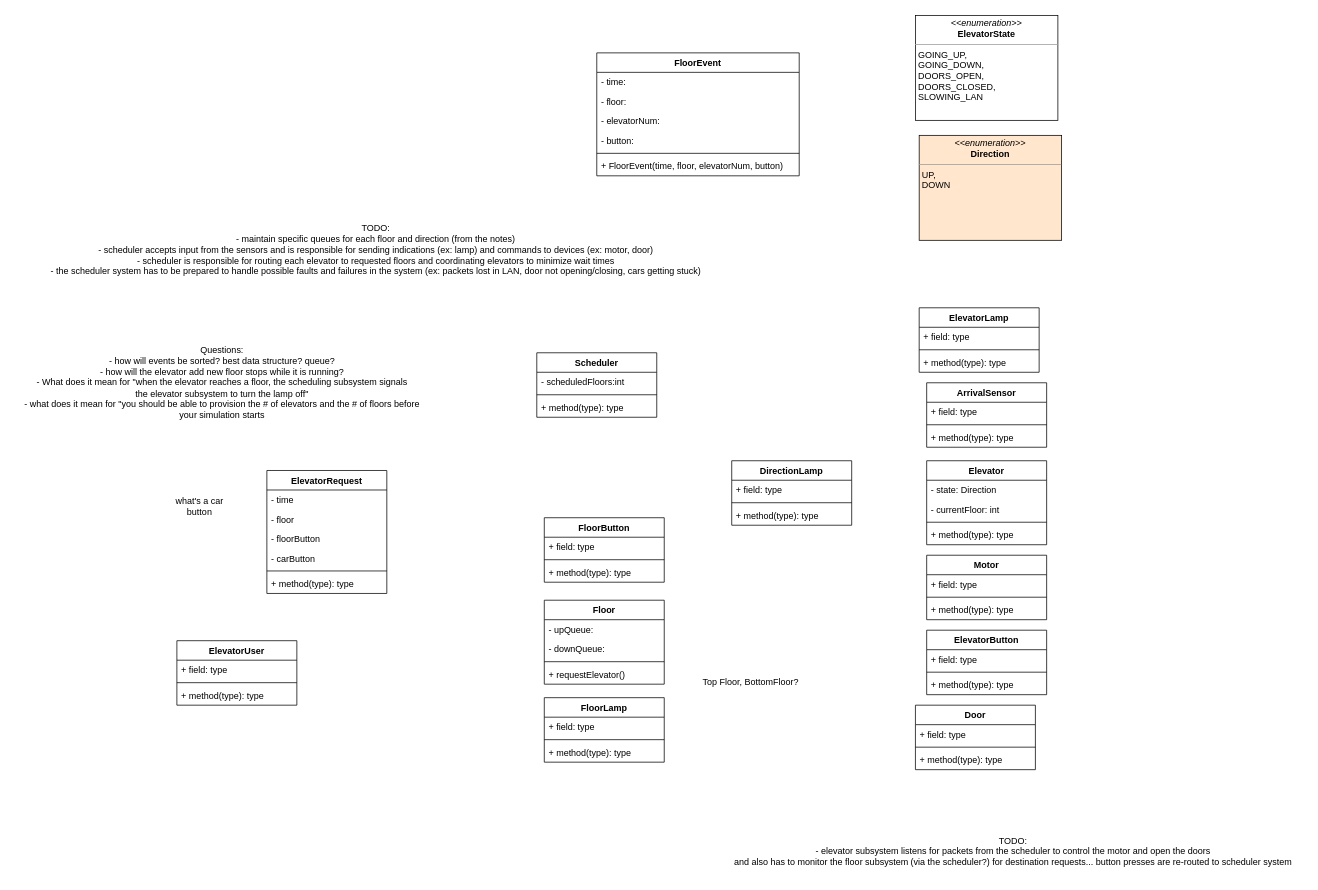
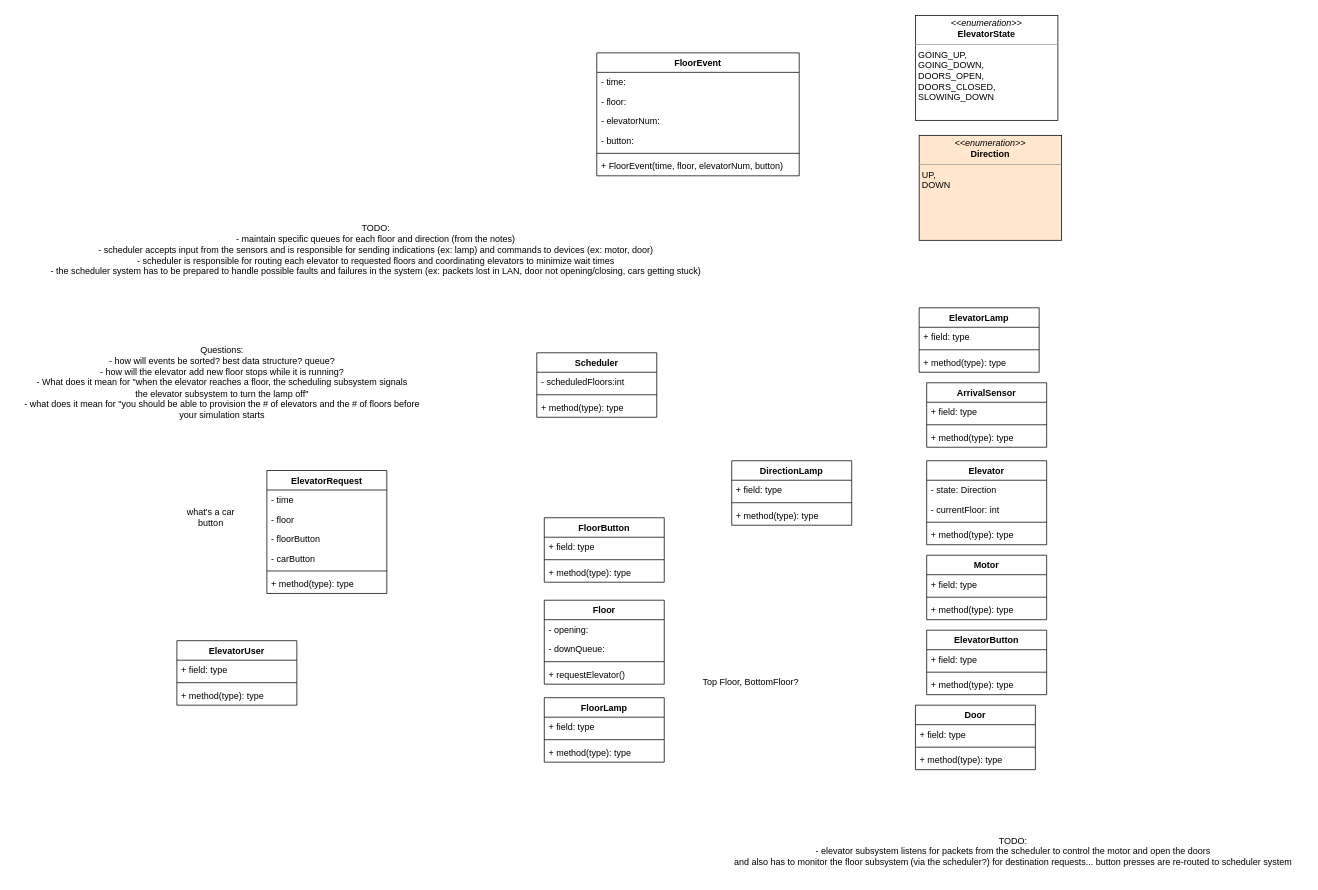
- <mxCell id="35" value="&lt;p style=&quot;margin:0px;margin-top:4px;text-align:center;&quot;&gt;&lt;i&gt;&amp;lt;&amp;lt;enumeration&amp;gt;&amp;gt;&lt;/i&gt;&lt;br&gt;&lt;b&gt;ElevatorState&lt;/b&gt;&lt;/p&gt;&lt;hr size=&quot;1&quot;&gt;&lt;p style=&quot;margin:0px;margin-left:4px;&quot;&gt;GOING_UP,&lt;/p&gt;&lt;p style=&quot;margin:0px;margin-left:4px;&quot;&gt;GOING_DOWN,&lt;/p&gt;&lt;p style=&quot;margin:0px;margin-left:4px;&quot;&gt;DOORS_OPEN,&lt;/p&gt;&lt;p style=&quot;margin:0px;margin-left:4px;&quot;&gt;DOORS_CLOSED,&lt;/p&gt;&lt;p style=&quot;margin:0px;margin-left:4px;&quot;&gt;SLOWING_LAN&lt;/p&gt;&lt;p style=&quot;margin:0px;margin-left:4px;&quot;&gt;&lt;br&gt;&lt;/p&gt;" style="verticalAlign=top;align=left;overflow=fill;fontSize=12;fontFamily=Helvetica;html=1;" vertex="1" parent="1"><mxGeometry x="1220" y="20" width="190" height="140" as="geometry" /></mxCell>
+ <mxCell id="35" value="&lt;p style=&quot;margin:0px;margin-top:4px;text-align:center;&quot;&gt;&lt;i&gt;&amp;lt;&amp;lt;enumeration&amp;gt;&amp;gt;&lt;/i&gt;&lt;br&gt;&lt;b&gt;ElevatorState&lt;/b&gt;&lt;/p&gt;&lt;hr size=&quot;1&quot;&gt;&lt;p style=&quot;margin:0px;margin-left:4px;&quot;&gt;GOING_UP,&lt;/p&gt;&lt;p style=&quot;margin:0px;margin-left:4px;&quot;&gt;GOING_DOWN,&lt;/p&gt;&lt;p style=&quot;margin:0px;margin-left:4px;&quot;&gt;DOORS_OPEN,&lt;/p&gt;&lt;p style=&quot;margin:0px;margin-left:4px;&quot;&gt;DOORS_CLOSED,&lt;/p&gt;&lt;p style=&quot;margin:0px;margin-left:4px;&quot;&gt;SLOWING_DOWN&lt;/p&gt;&lt;p style=&quot;margin:0px;margin-left:4px;&quot;&gt;&lt;br&gt;&lt;/p&gt;" style="verticalAlign=top;align=left;overflow=fill;fontSize=12;fontFamily=Helvetica;html=1;" vertex="1" parent="1"><mxGeometry x="1220" y="20" width="190" height="140" as="geometry" /></mxCell>
- <mxCell id="61" value="what's a car&lt;br&gt;button" style="text;html=1;align=center;verticalAlign=middle;resizable=0;points=[];autosize=1;strokeColor=none;fillColor=none;" vertex="1" parent="1"><mxGeometry x="220" y="655" width="90" height="40" as="geometry" /></mxCell>
+ <mxCell id="61" value="what's a car&lt;br&gt;button" style="text;html=1;align=center;verticalAlign=middle;resizable=0;points=[];autosize=1;strokeColor=none;fillColor=none;" vertex="1" parent="1"><mxGeometry x="235" y="670" width="90" height="40" as="geometry" /></mxCell>
- <mxCell id="3" value="- upQueue: " style="text;strokeColor=none;fillColor=none;align=left;verticalAlign=top;spacingLeft=4;spacingRight=4;overflow=hidden;rotatable=0;points=[[0,0.5],[1,0.5]];portConstraint=eastwest;" vertex="1" parent="2"><mxGeometry y="26" width="160" height="26" as="geometry" /></mxCell>
+ <mxCell id="3" value="- opening: " style="text;strokeColor=none;fillColor=none;align=left;verticalAlign=top;spacingLeft=4;spacingRight=4;overflow=hidden;rotatable=0;points=[[0,0.5],[1,0.5]];portConstraint=eastwest;" vertex="1" parent="2"><mxGeometry y="26" width="160" height="26" as="geometry" /></mxCell>
